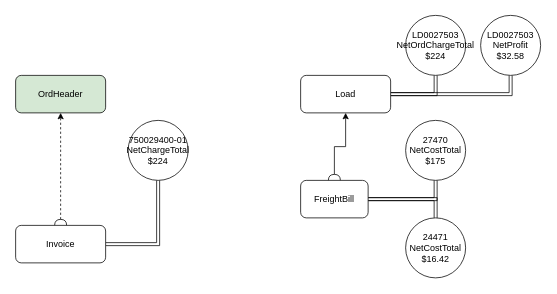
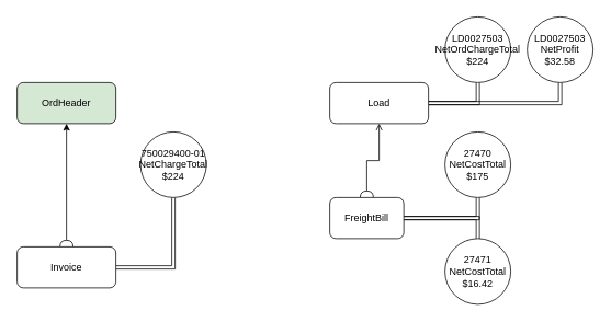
- <mxCell id="5" style="edgeStyle=orthogonalEdgeStyle;rounded=0;orthogonalLoop=1;jettySize=auto;html=1;entryX=0.5;entryY=1;entryDx=0;entryDy=0;startArrow=halfCircle;startFill=0;" edge="1" parent="1" source="8" target="4"><mxGeometry relative="1" as="geometry" /></mxCell>
+ <mxCell id="5" style="edgeStyle=orthogonalEdgeStyle;rounded=0;orthogonalLoop=1;jettySize=auto;html=1;entryX=0.5;entryY=1;entryDx=0;entryDy=0;startArrow=halfCircle;startFill=0;endArrow=open;" edge="1" parent="1" source="8" target="4"><mxGeometry relative="1" as="geometry" /></mxCell>
- <mxCell id="14" style="edgeStyle=orthogonalEdgeStyle;rounded=0;orthogonalLoop=1;jettySize=auto;html=1;exitX=0.5;exitY=0;exitDx=0;exitDy=0;entryX=0.5;entryY=1;entryDx=0;entryDy=0;startArrow=halfCircle;startFill=0;dashed=1;" edge="1" parent="1" source="16" target="13"><mxGeometry relative="1" as="geometry" /></mxCell>
+ <mxCell id="14" style="edgeStyle=orthogonalEdgeStyle;rounded=0;orthogonalLoop=1;jettySize=auto;html=1;exitX=0.5;exitY=0;exitDx=0;exitDy=0;entryX=0.5;entryY=1;entryDx=0;entryDy=0;startArrow=halfCircle;startFill=0;" edge="1" parent="1" source="16" target="13"><mxGeometry relative="1" as="geometry" /></mxCell>
- <mxCell id="12" value="24471&lt;br&gt;NetCostTotal&lt;br&gt;$16.42" style="ellipse;whiteSpace=wrap;html=1;aspect=fixed;" vertex="1" parent="1"><mxGeometry x="540" y="290" width="80" height="80" as="geometry" /></mxCell>
+ <mxCell id="12" value="27471&lt;br&gt;NetCostTotal&lt;br&gt;$16.42" style="ellipse;whiteSpace=wrap;html=1;aspect=fixed;" vertex="1" parent="1"><mxGeometry x="540" y="290" width="80" height="80" as="geometry" /></mxCell>
